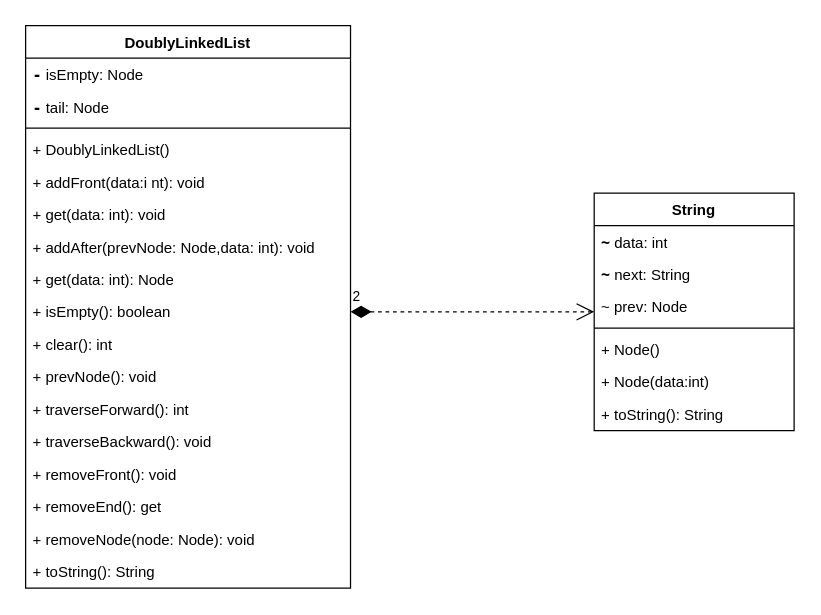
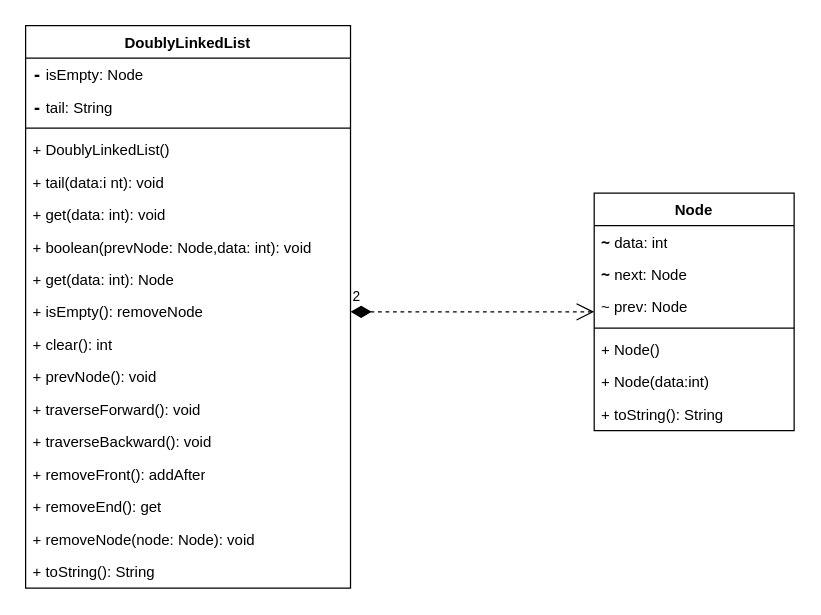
- <mxCell id="13" value="&lt;font face=&quot;monospace&quot;&gt;&lt;b&gt;-&lt;/b&gt;&lt;/font&gt; tail: Node" style="text;strokeColor=none;fillColor=none;align=left;verticalAlign=top;spacingLeft=4;spacingRight=4;overflow=hidden;rotatable=0;points=[[0,0.5],[1,0.5]];portConstraint=eastwest;whiteSpace=wrap;html=1;" vertex="1" parent="11"><mxGeometry y="52" width="260" height="26" as="geometry" /></mxCell>
+ <mxCell id="13" value="&lt;font face=&quot;monospace&quot;&gt;&lt;b&gt;-&lt;/b&gt;&lt;/font&gt; tail: String" style="text;strokeColor=none;fillColor=none;align=left;verticalAlign=top;spacingLeft=4;spacingRight=4;overflow=hidden;rotatable=0;points=[[0,0.5],[1,0.5]];portConstraint=eastwest;whiteSpace=wrap;html=1;" vertex="1" parent="11"><mxGeometry y="52" width="260" height="26" as="geometry" /></mxCell>
- <mxCell id="16" value="+ addFront(data:i nt): void" style="text;strokeColor=none;fillColor=none;align=left;verticalAlign=top;spacingLeft=4;spacingRight=4;overflow=hidden;rotatable=0;points=[[0,0.5],[1,0.5]];portConstraint=eastwest;whiteSpace=wrap;html=1;" vertex="1" parent="11"><mxGeometry y="112" width="260" height="26" as="geometry" /></mxCell>
+ <mxCell id="16" value="+ tail(data:i nt): void" style="text;strokeColor=none;fillColor=none;align=left;verticalAlign=top;spacingLeft=4;spacingRight=4;overflow=hidden;rotatable=0;points=[[0,0.5],[1,0.5]];portConstraint=eastwest;whiteSpace=wrap;html=1;" vertex="1" parent="11"><mxGeometry y="112" width="260" height="26" as="geometry" /></mxCell>
- <mxCell id="2" value="String" style="swimlane;fontStyle=1;align=center;verticalAlign=top;childLayout=stackLayout;horizontal=1;startSize=26;horizontalStack=0;resizeParent=1;resizeParentMax=0;resizeLast=0;collapsible=1;marginBottom=0;whiteSpace=wrap;html=1;" parent="1" vertex="1"><mxGeometry x="475" y="154" width="160" height="190" as="geometry"><mxRectangle x="440" y="160" width="70" height="30" as="alternateBounds" /></mxGeometry></mxCell>
+ <mxCell id="2" value="Node" style="swimlane;fontStyle=1;align=center;verticalAlign=top;childLayout=stackLayout;horizontal=1;startSize=26;horizontalStack=0;resizeParent=1;resizeParentMax=0;resizeLast=0;collapsible=1;marginBottom=0;whiteSpace=wrap;html=1;" parent="1" vertex="1"><mxGeometry x="475" y="154" width="160" height="190" as="geometry"><mxRectangle x="440" y="160" width="70" height="30" as="alternateBounds" /></mxGeometry></mxCell>
- <mxCell id="18" value="+ addAfter(prevNode: Node,data: int): void" style="text;strokeColor=none;fillColor=none;align=left;verticalAlign=top;spacingLeft=4;spacingRight=4;overflow=hidden;rotatable=0;points=[[0,0.5],[1,0.5]];portConstraint=eastwest;whiteSpace=wrap;html=1;" vertex="1" parent="11"><mxGeometry y="164" width="260" height="26" as="geometry" /></mxCell>
+ <mxCell id="18" value="+ boolean(prevNode: Node,data: int): void" style="text;strokeColor=none;fillColor=none;align=left;verticalAlign=top;spacingLeft=4;spacingRight=4;overflow=hidden;rotatable=0;points=[[0,0.5],[1,0.5]];portConstraint=eastwest;whiteSpace=wrap;html=1;" vertex="1" parent="11"><mxGeometry y="164" width="260" height="26" as="geometry" /></mxCell>
- <mxCell id="4" value="&lt;b&gt;&lt;code&gt;~&lt;/code&gt;&lt;/b&gt;&amp;nbsp;next: String" style="text;strokeColor=none;fillColor=none;align=left;verticalAlign=top;spacingLeft=4;spacingRight=4;overflow=hidden;rotatable=0;points=[[0,0.5],[1,0.5]];portConstraint=eastwest;whiteSpace=wrap;html=1;" parent="2" vertex="1"><mxGeometry y="52" width="160" height="26" as="geometry" /></mxCell>
+ <mxCell id="4" value="&lt;b&gt;&lt;code&gt;~&lt;/code&gt;&lt;/b&gt;&amp;nbsp;next: Node" style="text;strokeColor=none;fillColor=none;align=left;verticalAlign=top;spacingLeft=4;spacingRight=4;overflow=hidden;rotatable=0;points=[[0,0.5],[1,0.5]];portConstraint=eastwest;whiteSpace=wrap;html=1;" parent="2" vertex="1"><mxGeometry y="52" width="160" height="26" as="geometry" /></mxCell>
- <mxCell id="20" value="+ isEmpty(): boolean" style="text;strokeColor=none;fillColor=none;align=left;verticalAlign=top;spacingLeft=4;spacingRight=4;overflow=hidden;rotatable=0;points=[[0,0.5],[1,0.5]];portConstraint=eastwest;whiteSpace=wrap;html=1;" vertex="1" parent="11"><mxGeometry y="216" width="260" height="26" as="geometry" /></mxCell>
+ <mxCell id="20" value="+ isEmpty(): removeNode" style="text;strokeColor=none;fillColor=none;align=left;verticalAlign=top;spacingLeft=4;spacingRight=4;overflow=hidden;rotatable=0;points=[[0,0.5],[1,0.5]];portConstraint=eastwest;whiteSpace=wrap;html=1;" vertex="1" parent="11"><mxGeometry y="216" width="260" height="26" as="geometry" /></mxCell>
- <mxCell id="23" value="+ traverseForward(): int" style="text;strokeColor=none;fillColor=none;align=left;verticalAlign=top;spacingLeft=4;spacingRight=4;overflow=hidden;rotatable=0;points=[[0,0.5],[1,0.5]];portConstraint=eastwest;whiteSpace=wrap;html=1;" vertex="1" parent="11"><mxGeometry y="294" width="260" height="26" as="geometry" /></mxCell>
+ <mxCell id="23" value="+ traverseForward(): void" style="text;strokeColor=none;fillColor=none;align=left;verticalAlign=top;spacingLeft=4;spacingRight=4;overflow=hidden;rotatable=0;points=[[0,0.5],[1,0.5]];portConstraint=eastwest;whiteSpace=wrap;html=1;" vertex="1" parent="11"><mxGeometry y="294" width="260" height="26" as="geometry" /></mxCell>
- <mxCell id="25" value="+ removeFront(): void" style="text;strokeColor=none;fillColor=none;align=left;verticalAlign=top;spacingLeft=4;spacingRight=4;overflow=hidden;rotatable=0;points=[[0,0.5],[1,0.5]];portConstraint=eastwest;whiteSpace=wrap;html=1;" vertex="1" parent="11"><mxGeometry y="346" width="260" height="26" as="geometry" /></mxCell>
+ <mxCell id="25" value="+ removeFront(): addAfter" style="text;strokeColor=none;fillColor=none;align=left;verticalAlign=top;spacingLeft=4;spacingRight=4;overflow=hidden;rotatable=0;points=[[0,0.5],[1,0.5]];portConstraint=eastwest;whiteSpace=wrap;html=1;" vertex="1" parent="11"><mxGeometry y="346" width="260" height="26" as="geometry" /></mxCell>
